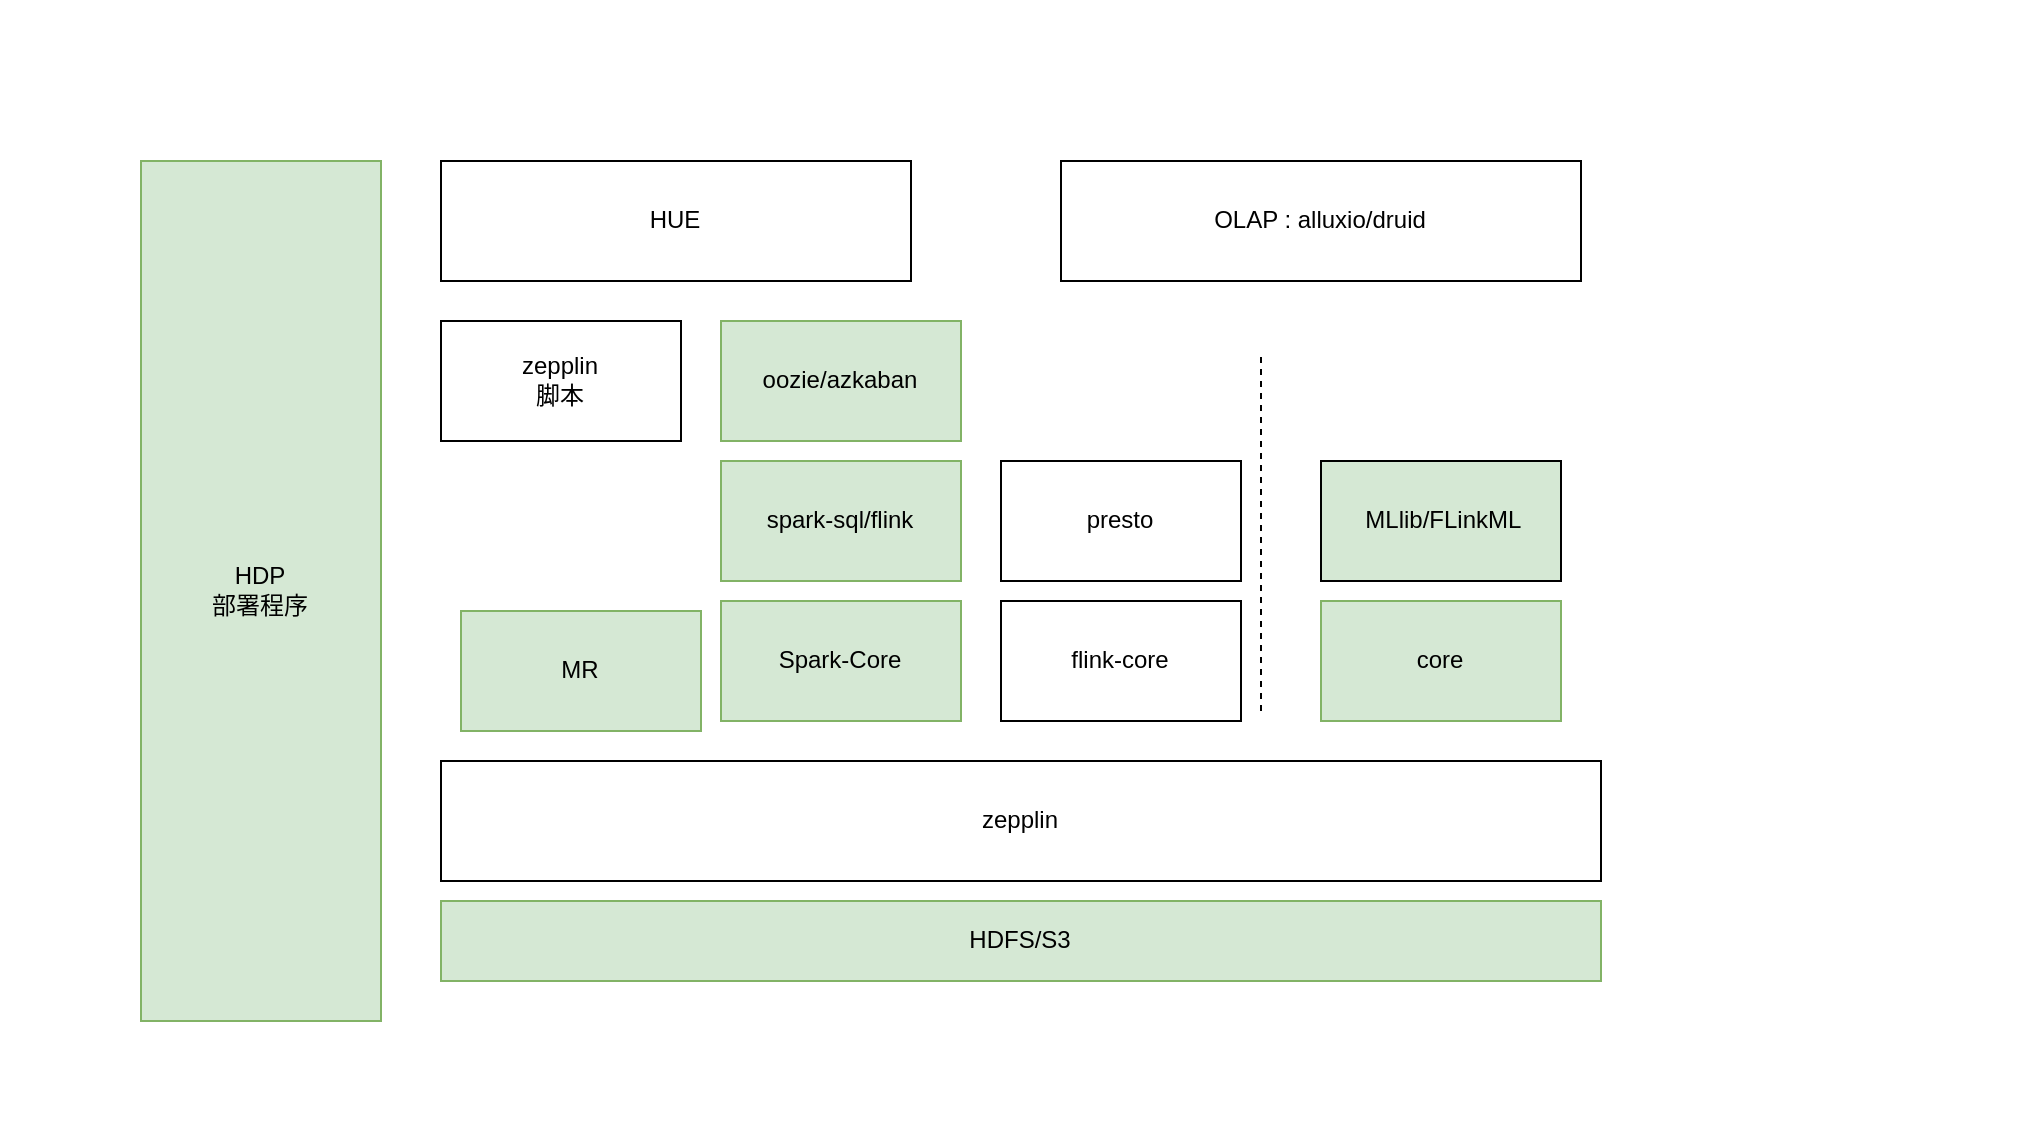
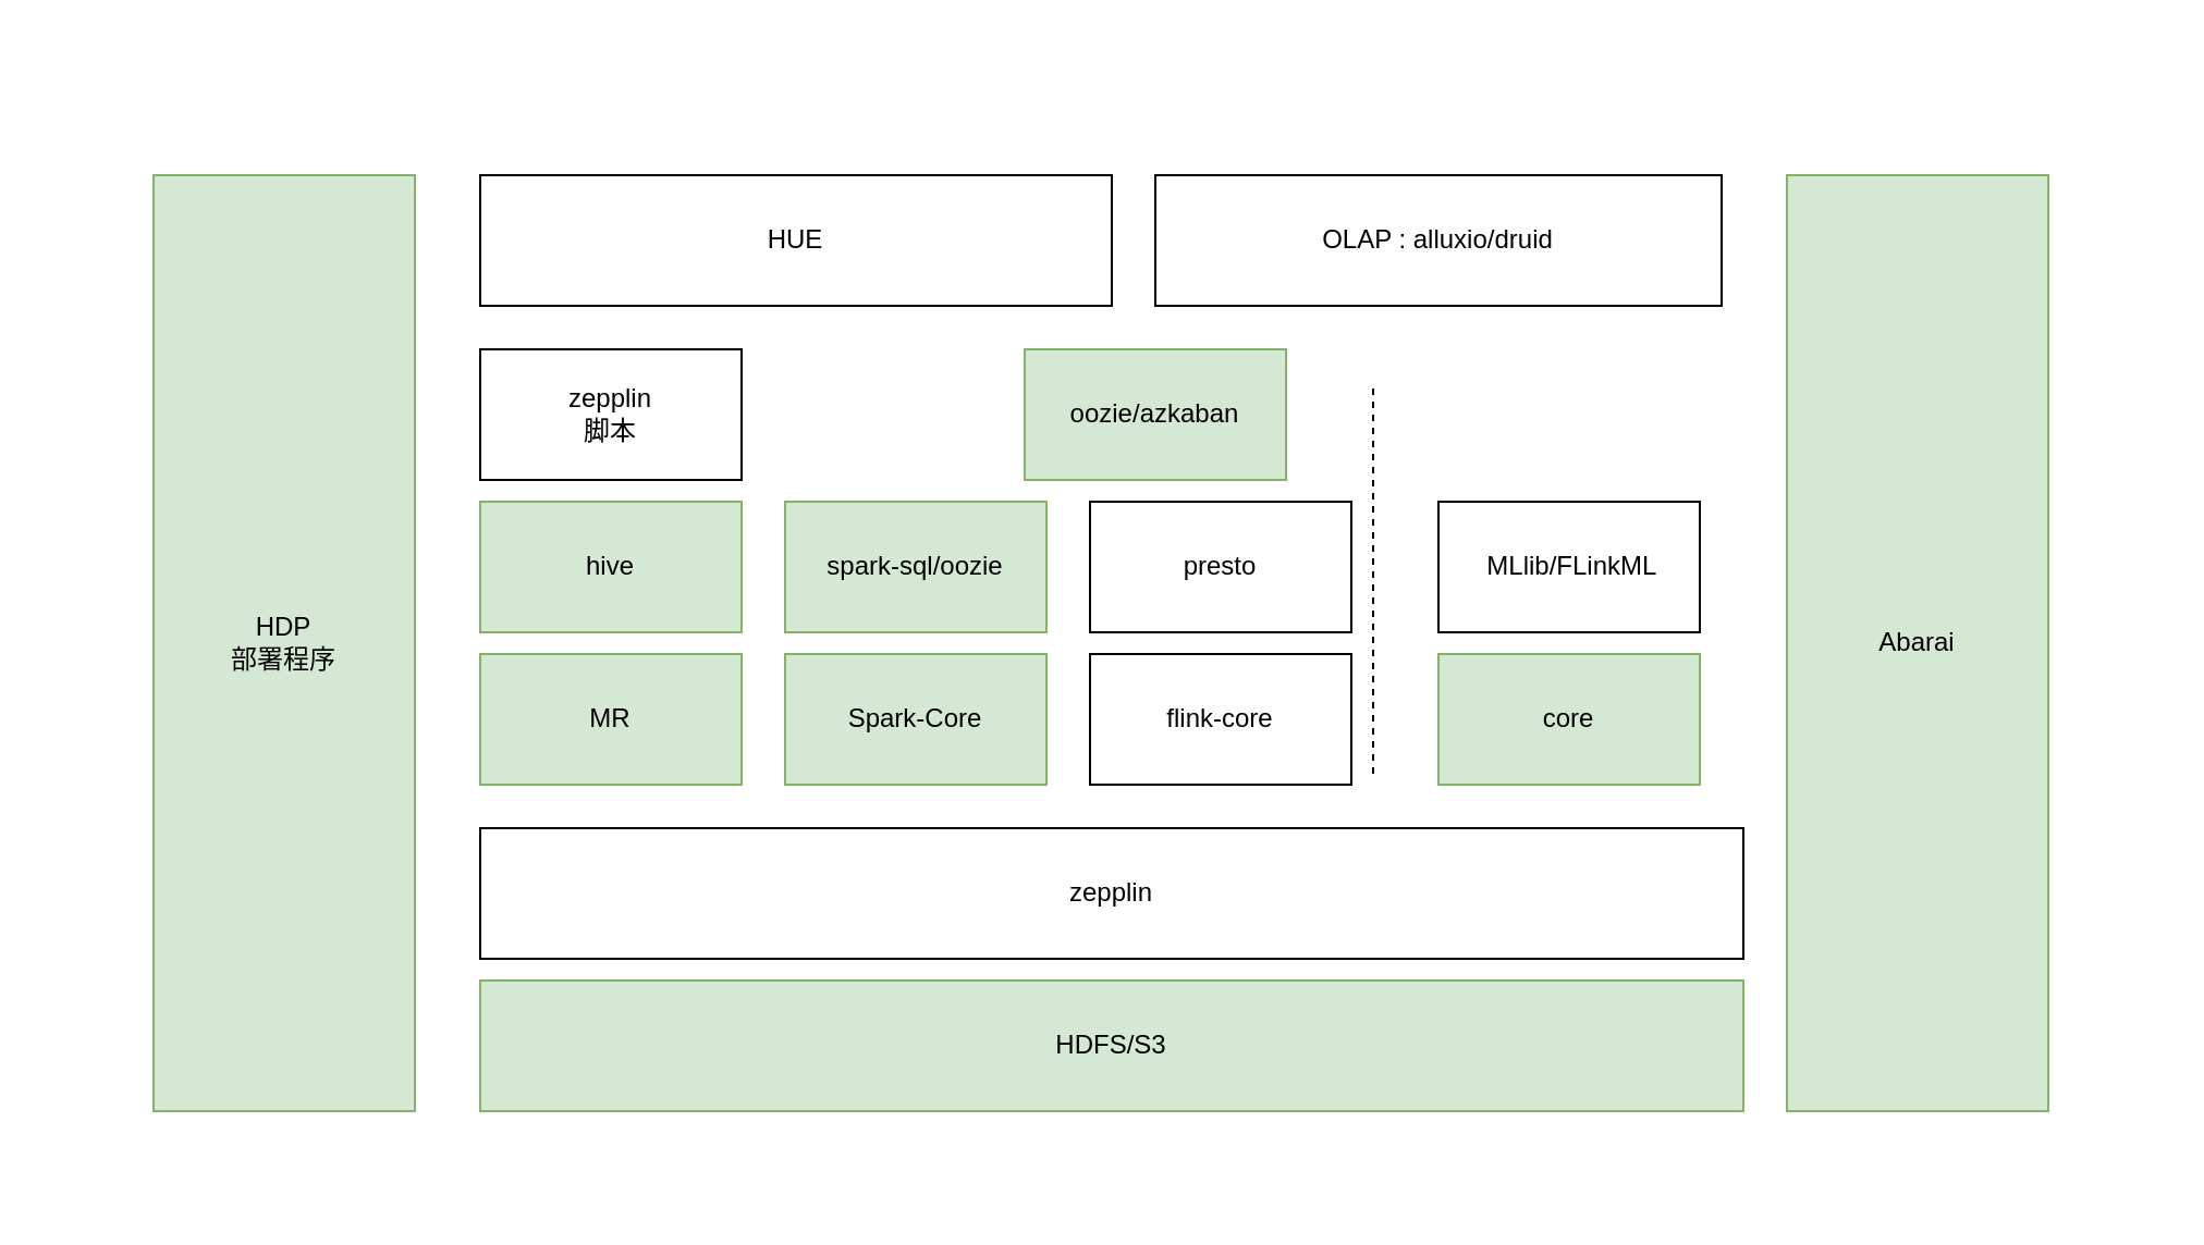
- <mxCell id="7" value="HUE" style="rounded=0;whiteSpace=wrap;html=1;" parent="1" vertex="1"><mxGeometry x="220" y="80" width="235" height="60" as="geometry" /></mxCell>
+ <mxCell id="7" value="HUE" style="rounded=0;whiteSpace=wrap;html=1;" parent="1" vertex="1"><mxGeometry x="220" y="80" width="290" height="60" as="geometry" /></mxCell>
- <mxCell id="6" value="oozie/azkaban" style="rounded=0;whiteSpace=wrap;html=1;fillColor=#d5e8d4;strokeColor=#82b366;" parent="1" vertex="1"><mxGeometry x="360" y="160" width="120" height="60" as="geometry" /></mxCell>
+ <mxCell id="6" value="oozie/azkaban" style="rounded=0;whiteSpace=wrap;html=1;fillColor=#d5e8d4;strokeColor=#82b366;" parent="1" vertex="1"><mxGeometry x="470" y="160" width="120" height="60" as="geometry" /></mxCell>
+ <mxCell id="10" value="hive" style="rounded=0;whiteSpace=wrap;html=1;fillColor=#d5e8d4;strokeColor=#82b366;" parent="1" vertex="1"><mxGeometry x="220" y="230" width="120" height="60" as="geometry" /></mxCell>
- <mxCell id="11" value="spark-sql/flink" style="rounded=0;whiteSpace=wrap;html=1;fillColor=#d5e8d4;strokeColor=#82b366;" parent="1" vertex="1"><mxGeometry x="360" y="230" width="120" height="60" as="geometry" /></mxCell>
+ <mxCell id="11" value="spark-sql/oozie" style="rounded=0;whiteSpace=wrap;html=1;fillColor=#d5e8d4;strokeColor=#82b366;" parent="1" vertex="1"><mxGeometry x="360" y="230" width="120" height="60" as="geometry" /></mxCell>
- <mxCell id="16" value="&amp;nbsp;MLlib/FLinkML" style="rounded=0;whiteSpace=wrap;html=1;fillColor=#d5e8d4;" vertex="1" parent="1"><mxGeometry x="660" y="230" width="120" height="60" as="geometry" /></mxCell>
+ <mxCell id="16" value="&amp;nbsp;MLlib/FLinkML" style="rounded=0;whiteSpace=wrap;html=1;" vertex="1" parent="1"><mxGeometry x="660" y="230" width="120" height="60" as="geometry" /></mxCell>
+ <mxCell id="18" value="Abarai" style="rounded=0;whiteSpace=wrap;html=1;fillColor=#d5e8d4;strokeColor=#82b366;" vertex="1" parent="1"><mxGeometry x="820" y="80" width="120" height="430" as="geometry" /></mxCell>
- <mxCell id="3" value="MR" style="rounded=0;whiteSpace=wrap;html=1;fillColor=#d5e8d4;strokeColor=#82b366;" parent="1" vertex="1"><mxGeometry x="230" y="305" width="120" height="60" as="geometry" /></mxCell>
+ <mxCell id="3" value="MR" style="rounded=0;whiteSpace=wrap;html=1;fillColor=#d5e8d4;strokeColor=#82b366;" parent="1" vertex="1"><mxGeometry x="220" y="300" width="120" height="60" as="geometry" /></mxCell>
- <mxCell id="2" value="HDFS/S3" style="rounded=0;whiteSpace=wrap;html=1;fillColor=#d5e8d4;strokeColor=#82b366;" parent="1" vertex="1"><mxGeometry x="220" y="450" width="580" height="40" as="geometry" /></mxCell>
+ <mxCell id="2" value="HDFS/S3" style="rounded=0;whiteSpace=wrap;html=1;fillColor=#d5e8d4;strokeColor=#82b366;" parent="1" vertex="1"><mxGeometry x="220" y="450" width="580" height="60" as="geometry" /></mxCell>
